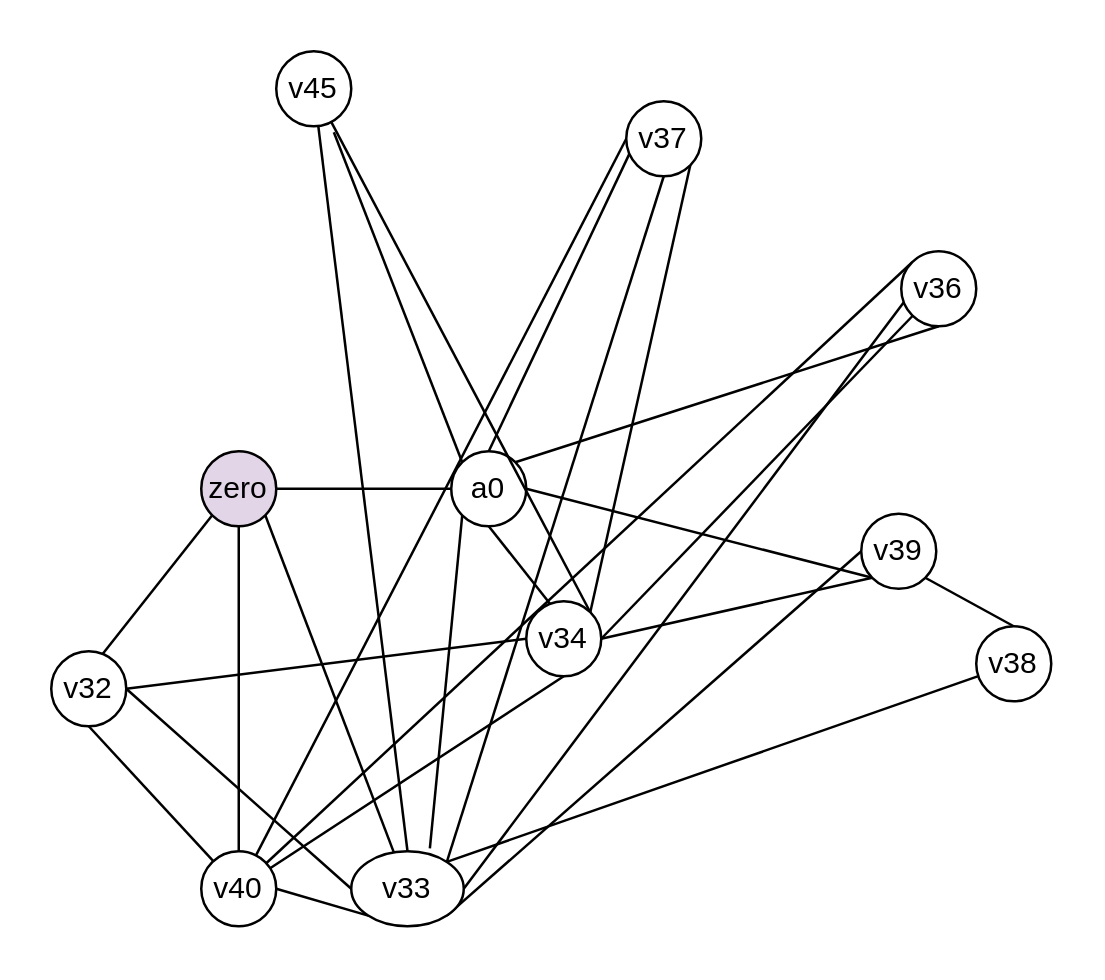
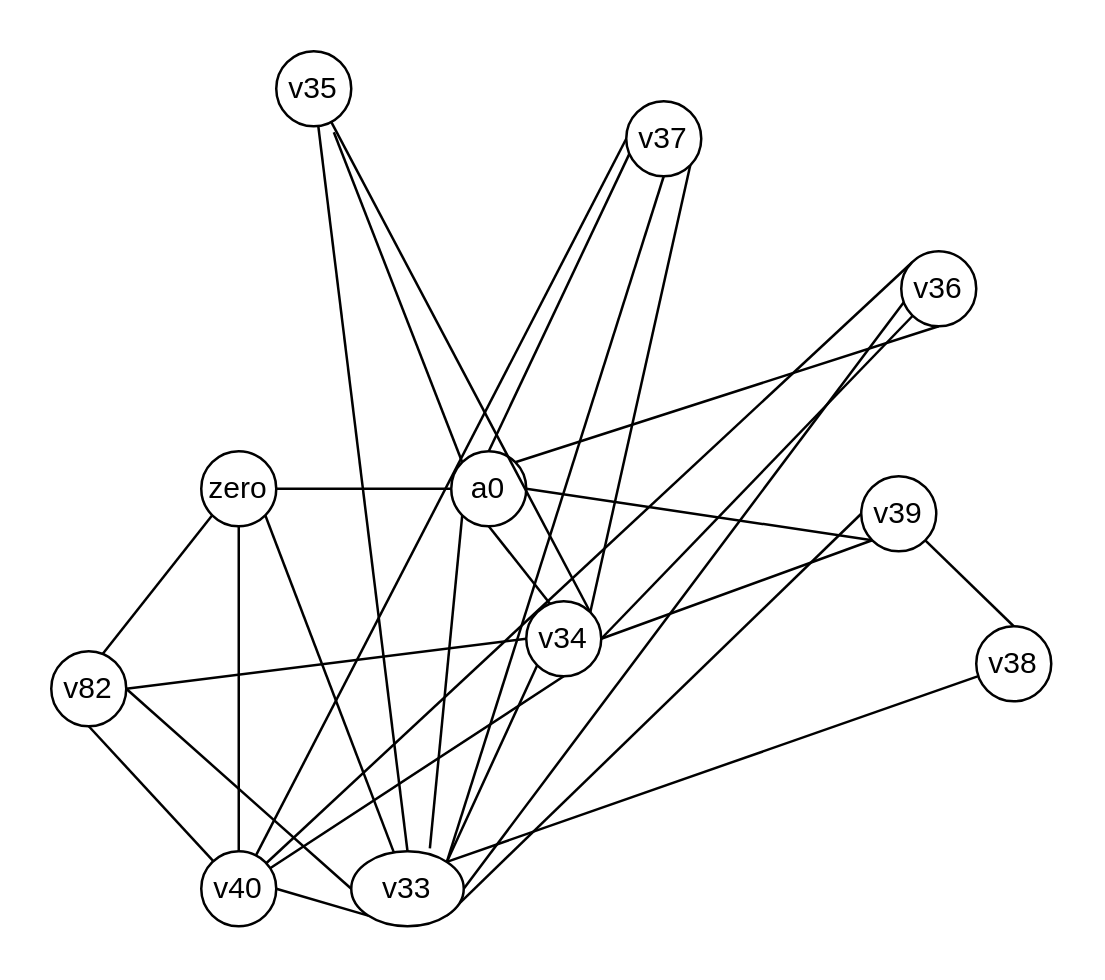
- <mxCell id="16" value="v45" style="ellipse;whiteSpace=wrap;html=1;aspect=fixed;" vertex="1" parent="1"><mxGeometry x="110" y="20" width="30" height="30" as="geometry" /></mxCell>
+ <mxCell id="16" value="v35" style="ellipse;whiteSpace=wrap;html=1;aspect=fixed;" vertex="1" parent="1"><mxGeometry x="110" y="20" width="30" height="30" as="geometry" /></mxCell>
- <mxCell id="13" value="zero" style="ellipse;whiteSpace=wrap;html=1;aspect=fixed;fillColor=#e1d5e7;" vertex="1" parent="1"><mxGeometry x="80" y="180" width="30" height="30" as="geometry" /></mxCell>
+ <mxCell id="13" value="zero" style="ellipse;whiteSpace=wrap;html=1;aspect=fixed;" vertex="1" parent="1"><mxGeometry x="80" y="180" width="30" height="30" as="geometry" /></mxCell>
- <mxCell id="33" value="v39" style="ellipse;whiteSpace=wrap;html=1;aspect=fixed;" vertex="1" parent="1"><mxGeometry x="344" y="205" width="30" height="30" as="geometry" /></mxCell>
+ <mxCell id="33" value="v39" style="ellipse;whiteSpace=wrap;html=1;aspect=fixed;" vertex="1" parent="1"><mxGeometry x="344" y="190" width="30" height="30" as="geometry" /></mxCell>
- <mxCell id="40" value="v32" style="ellipse;whiteSpace=wrap;html=1;aspect=fixed;" vertex="1" parent="1"><mxGeometry x="20" y="260" width="30" height="30" as="geometry" /></mxCell>
+ <mxCell id="40" value="v82" style="ellipse;whiteSpace=wrap;html=1;aspect=fixed;" vertex="1" parent="1"><mxGeometry x="20" y="260" width="30" height="30" as="geometry" /></mxCell>
+ <mxCell id="25" style="edgeStyle=none;rounded=0;orthogonalLoop=1;jettySize=auto;html=1;exitX=1;exitY=0;exitDx=0;exitDy=0;entryX=0;entryY=1;entryDx=0;entryDy=0;endArrow=none;endFill=0;" edge="1" parent="1" source="32" target="24"><mxGeometry relative="1" as="geometry" /></mxCell>
